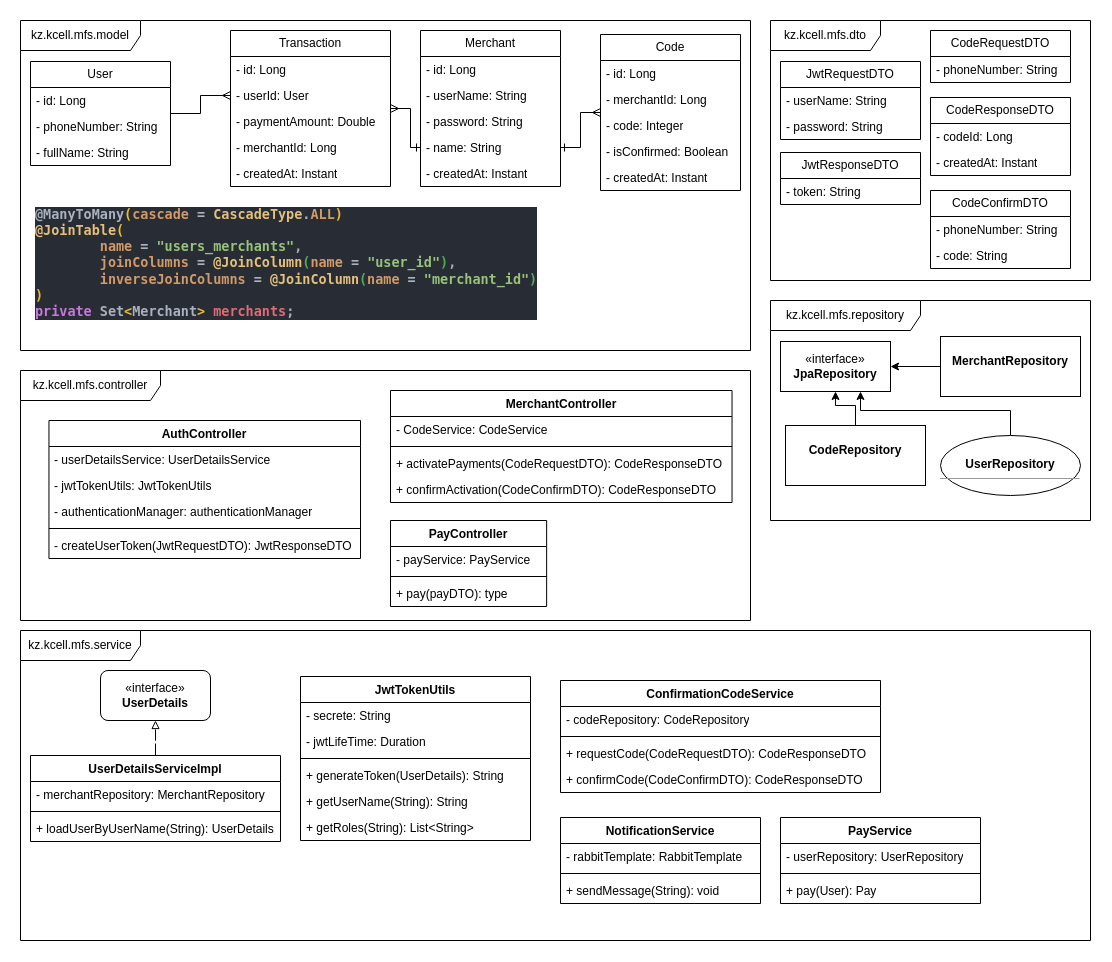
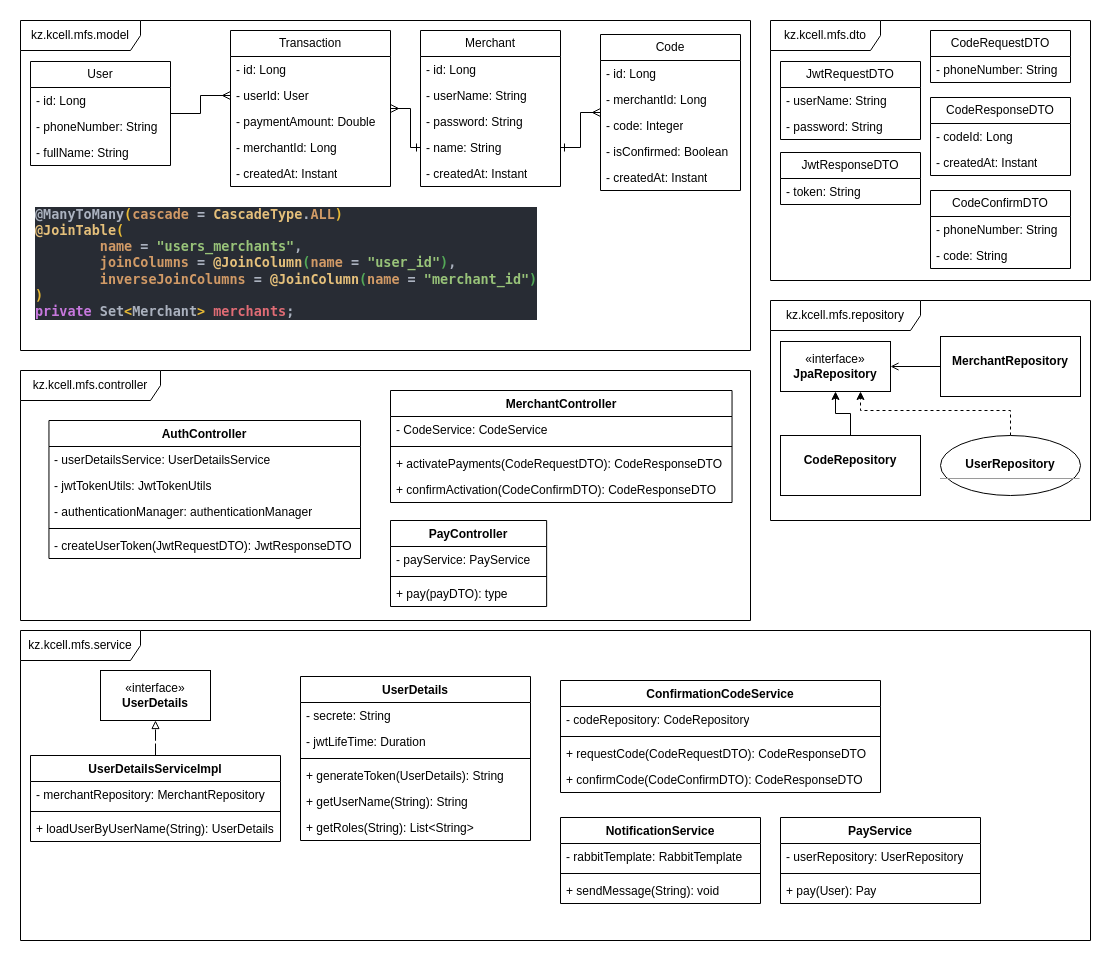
- <mxCell id="48" value="" style="edgeStyle=orthogonalEdgeStyle;rounded=0;orthogonalLoop=1;jettySize=auto;html=1;" parent="43" source="49" target="45" edge="1"><mxGeometry relative="1" as="geometry" /></mxCell>
+ <mxCell id="48" value="" style="edgeStyle=orthogonalEdgeStyle;rounded=0;orthogonalLoop=1;jettySize=auto;html=1;endArrow=open;" parent="43" source="49" target="45" edge="1"><mxGeometry relative="1" as="geometry" /></mxCell>
- <mxCell id="50" value="" style="edgeStyle=orthogonalEdgeStyle;rounded=0;orthogonalLoop=1;jettySize=auto;html=1;" parent="43" source="51" target="45" edge="1"><mxGeometry relative="1" as="geometry"><Array as="points"><mxPoint x="240" y="110" /><mxPoint x="90" y="110" /></Array></mxGeometry></mxCell>
+ <mxCell id="50" value="" style="edgeStyle=orthogonalEdgeStyle;rounded=0;orthogonalLoop=1;jettySize=auto;html=1;dashed=1;" parent="43" source="51" target="45" edge="1"><mxGeometry relative="1" as="geometry"><Array as="points"><mxPoint x="240" y="110" /><mxPoint x="90" y="110" /></Array></mxGeometry></mxCell>
- <mxCell id="47" value="&lt;p style=&quot;margin:0px;margin-top:4px;text-align:center;&quot;&gt;&lt;br&gt;&lt;b&gt;CodeRepository&lt;/b&gt;&lt;/p&gt;" style="verticalAlign=top;align=left;overflow=fill;fontSize=12;fontFamily=Helvetica;html=1;whiteSpace=wrap;" parent="43" vertex="1"><mxGeometry x="15" y="125" width="140" height="60" as="geometry" /></mxCell>
+ <mxCell id="47" value="&lt;p style=&quot;margin:0px;margin-top:4px;text-align:center;&quot;&gt;&lt;br&gt;&lt;b&gt;CodeRepository&lt;/b&gt;&lt;/p&gt;" style="verticalAlign=top;align=left;overflow=fill;fontSize=12;fontFamily=Helvetica;html=1;whiteSpace=wrap;" parent="43" vertex="1"><mxGeometry x="10" y="135" width="140" height="60" as="geometry" /></mxCell>
- <mxCell id="85" value="JwtTokenUtils" style="swimlane;fontStyle=1;align=center;verticalAlign=top;childLayout=stackLayout;horizontal=1;startSize=26;horizontalStack=0;resizeParent=1;resizeParentMax=0;resizeLast=0;collapsible=1;marginBottom=0;whiteSpace=wrap;html=1;" parent="84" vertex="1"><mxGeometry x="50" y="26" width="230" height="164" as="geometry" /></mxCell>
+ <mxCell id="85" value="UserDetails" style="swimlane;fontStyle=1;align=center;verticalAlign=top;childLayout=stackLayout;horizontal=1;startSize=26;horizontalStack=0;resizeParent=1;resizeParentMax=0;resizeLast=0;collapsible=1;marginBottom=0;whiteSpace=wrap;html=1;" parent="84" vertex="1"><mxGeometry x="50" y="26" width="230" height="164" as="geometry" /></mxCell>
- <mxCell id="73" value="«interface»&lt;br&gt;&lt;b&gt;UserDetails&lt;/b&gt;" style="html=1;whiteSpace=wrap;rounded=1;" parent="1" vertex="1"><mxGeometry x="100" y="670" width="110" height="50" as="geometry" /></mxCell>
+ <mxCell id="73" value="«interface»&lt;br&gt;&lt;b&gt;UserDetails&lt;/b&gt;" style="html=1;whiteSpace=wrap;" parent="1" vertex="1"><mxGeometry x="100" y="670" width="110" height="50" as="geometry" /></mxCell>
